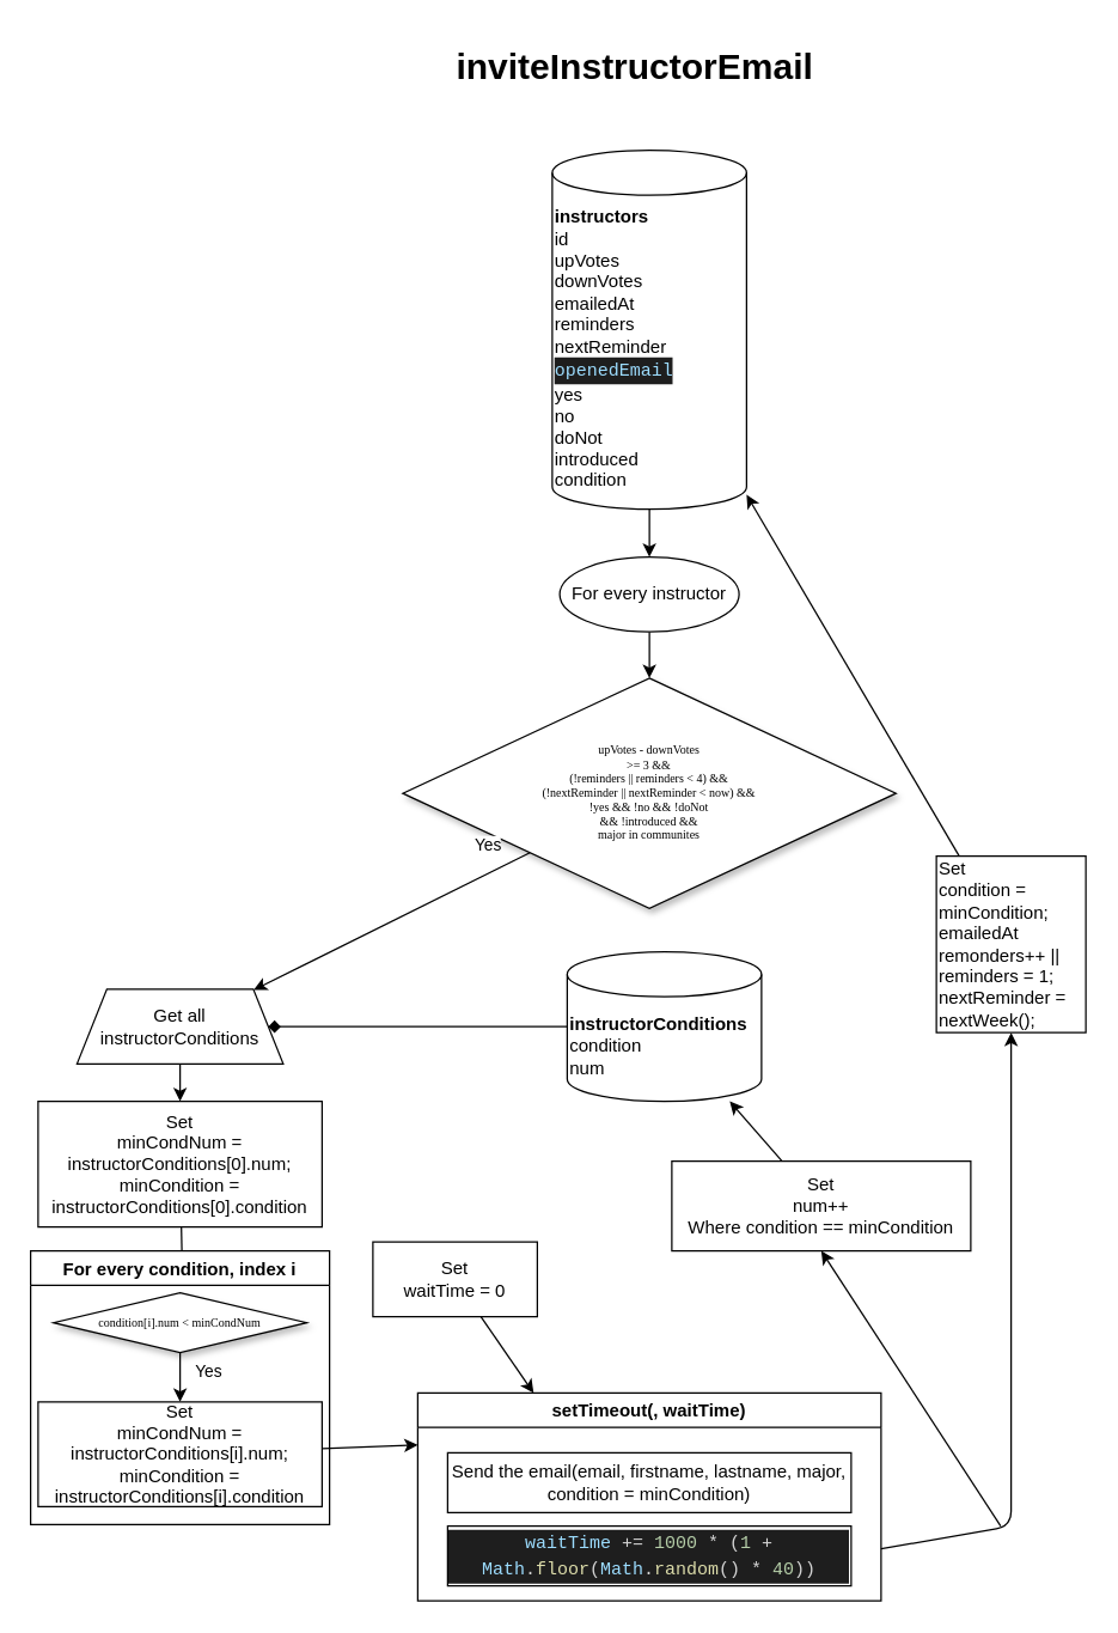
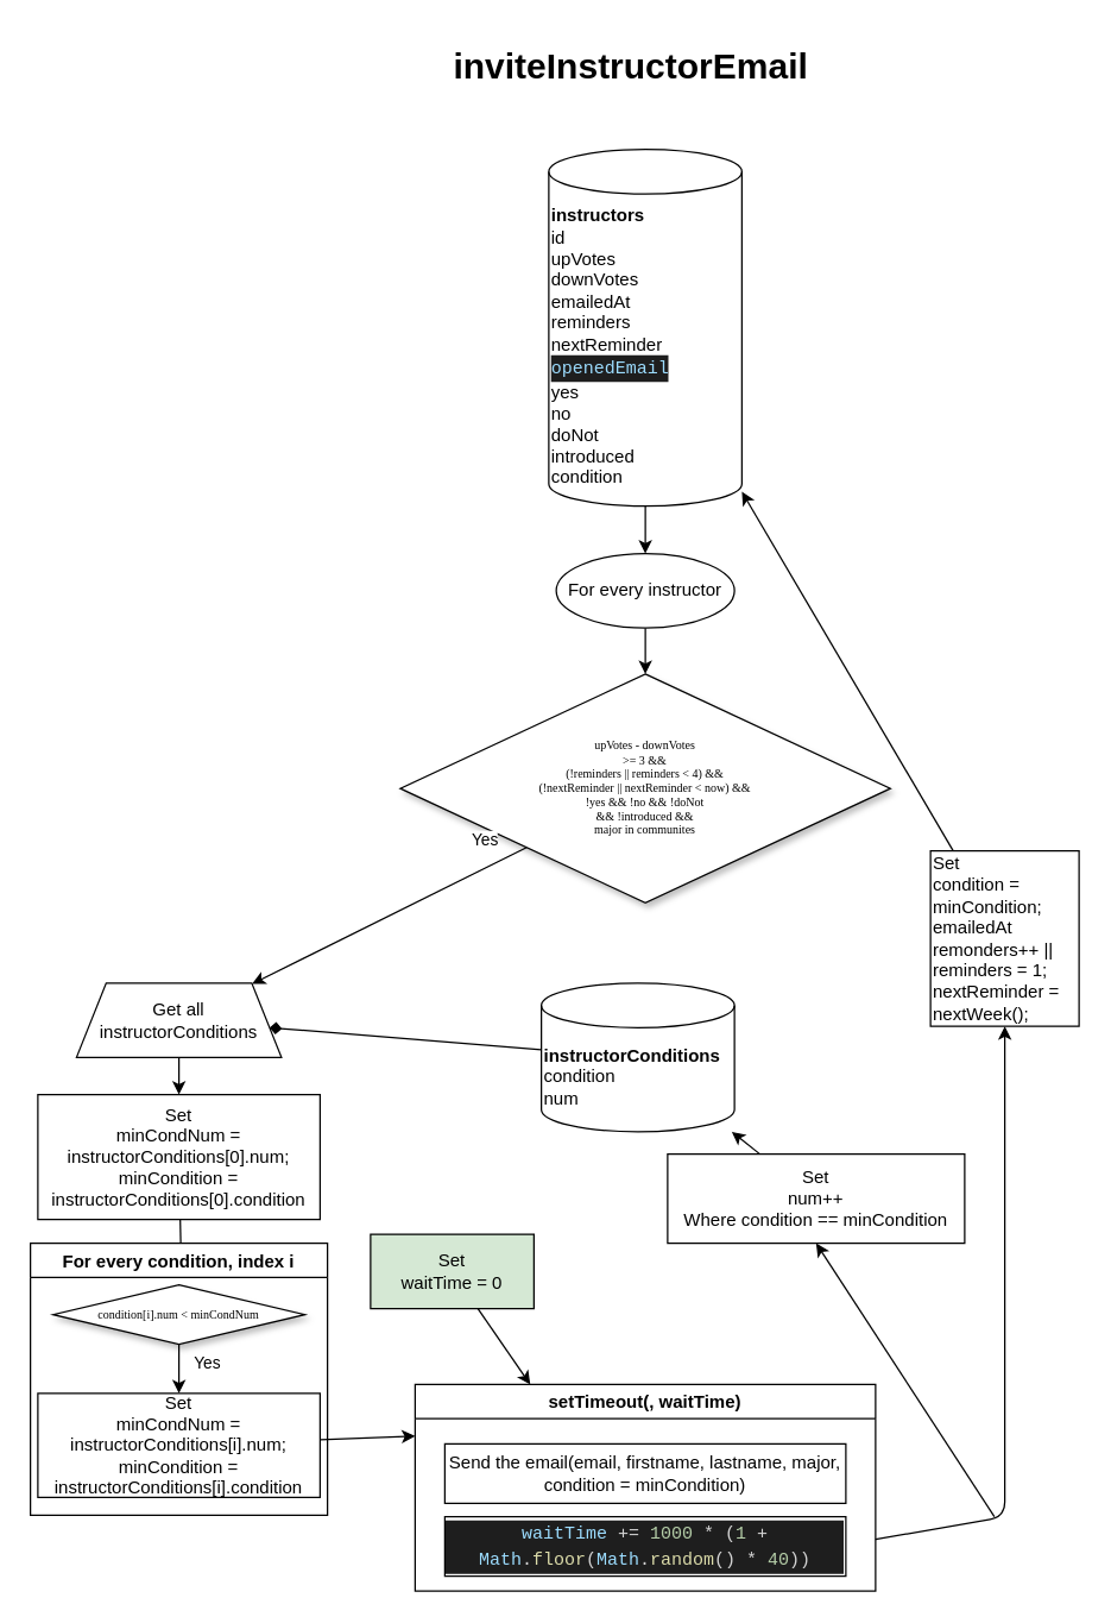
- <mxCell id="8" value="&lt;span&gt;&lt;b&gt;instructorConditions&lt;/b&gt;&lt;br&gt;condition&lt;br&gt;num&lt;br&gt;&lt;/span&gt;" style="shape=cylinder3;whiteSpace=wrap;html=1;boundedLbl=1;backgroundOutline=1;size=15;align=left;" vertex="1" parent="1"><mxGeometry x="379" y="636" width="130" height="100" as="geometry" /></mxCell>
+ <mxCell id="8" value="&lt;span&gt;&lt;b&gt;instructorConditions&lt;/b&gt;&lt;br&gt;condition&lt;br&gt;num&lt;br&gt;&lt;/span&gt;" style="shape=cylinder3;whiteSpace=wrap;html=1;boundedLbl=1;backgroundOutline=1;size=15;align=left;" vertex="1" parent="1"><mxGeometry x="364" y="661" width="130" height="100" as="geometry" /></mxCell>
- <mxCell id="23" value="Set&lt;br&gt;waitTime = 0" style="rounded=0;whiteSpace=wrap;html=1;" vertex="1" parent="1"><mxGeometry x="249" y="830" width="110" height="50" as="geometry" /></mxCell>
+ <mxCell id="23" value="Set&lt;br&gt;waitTime = 0" style="rounded=0;whiteSpace=wrap;html=1;fillColor=#d5e8d4;" vertex="1" parent="1"><mxGeometry x="249" y="830" width="110" height="50" as="geometry" /></mxCell>
